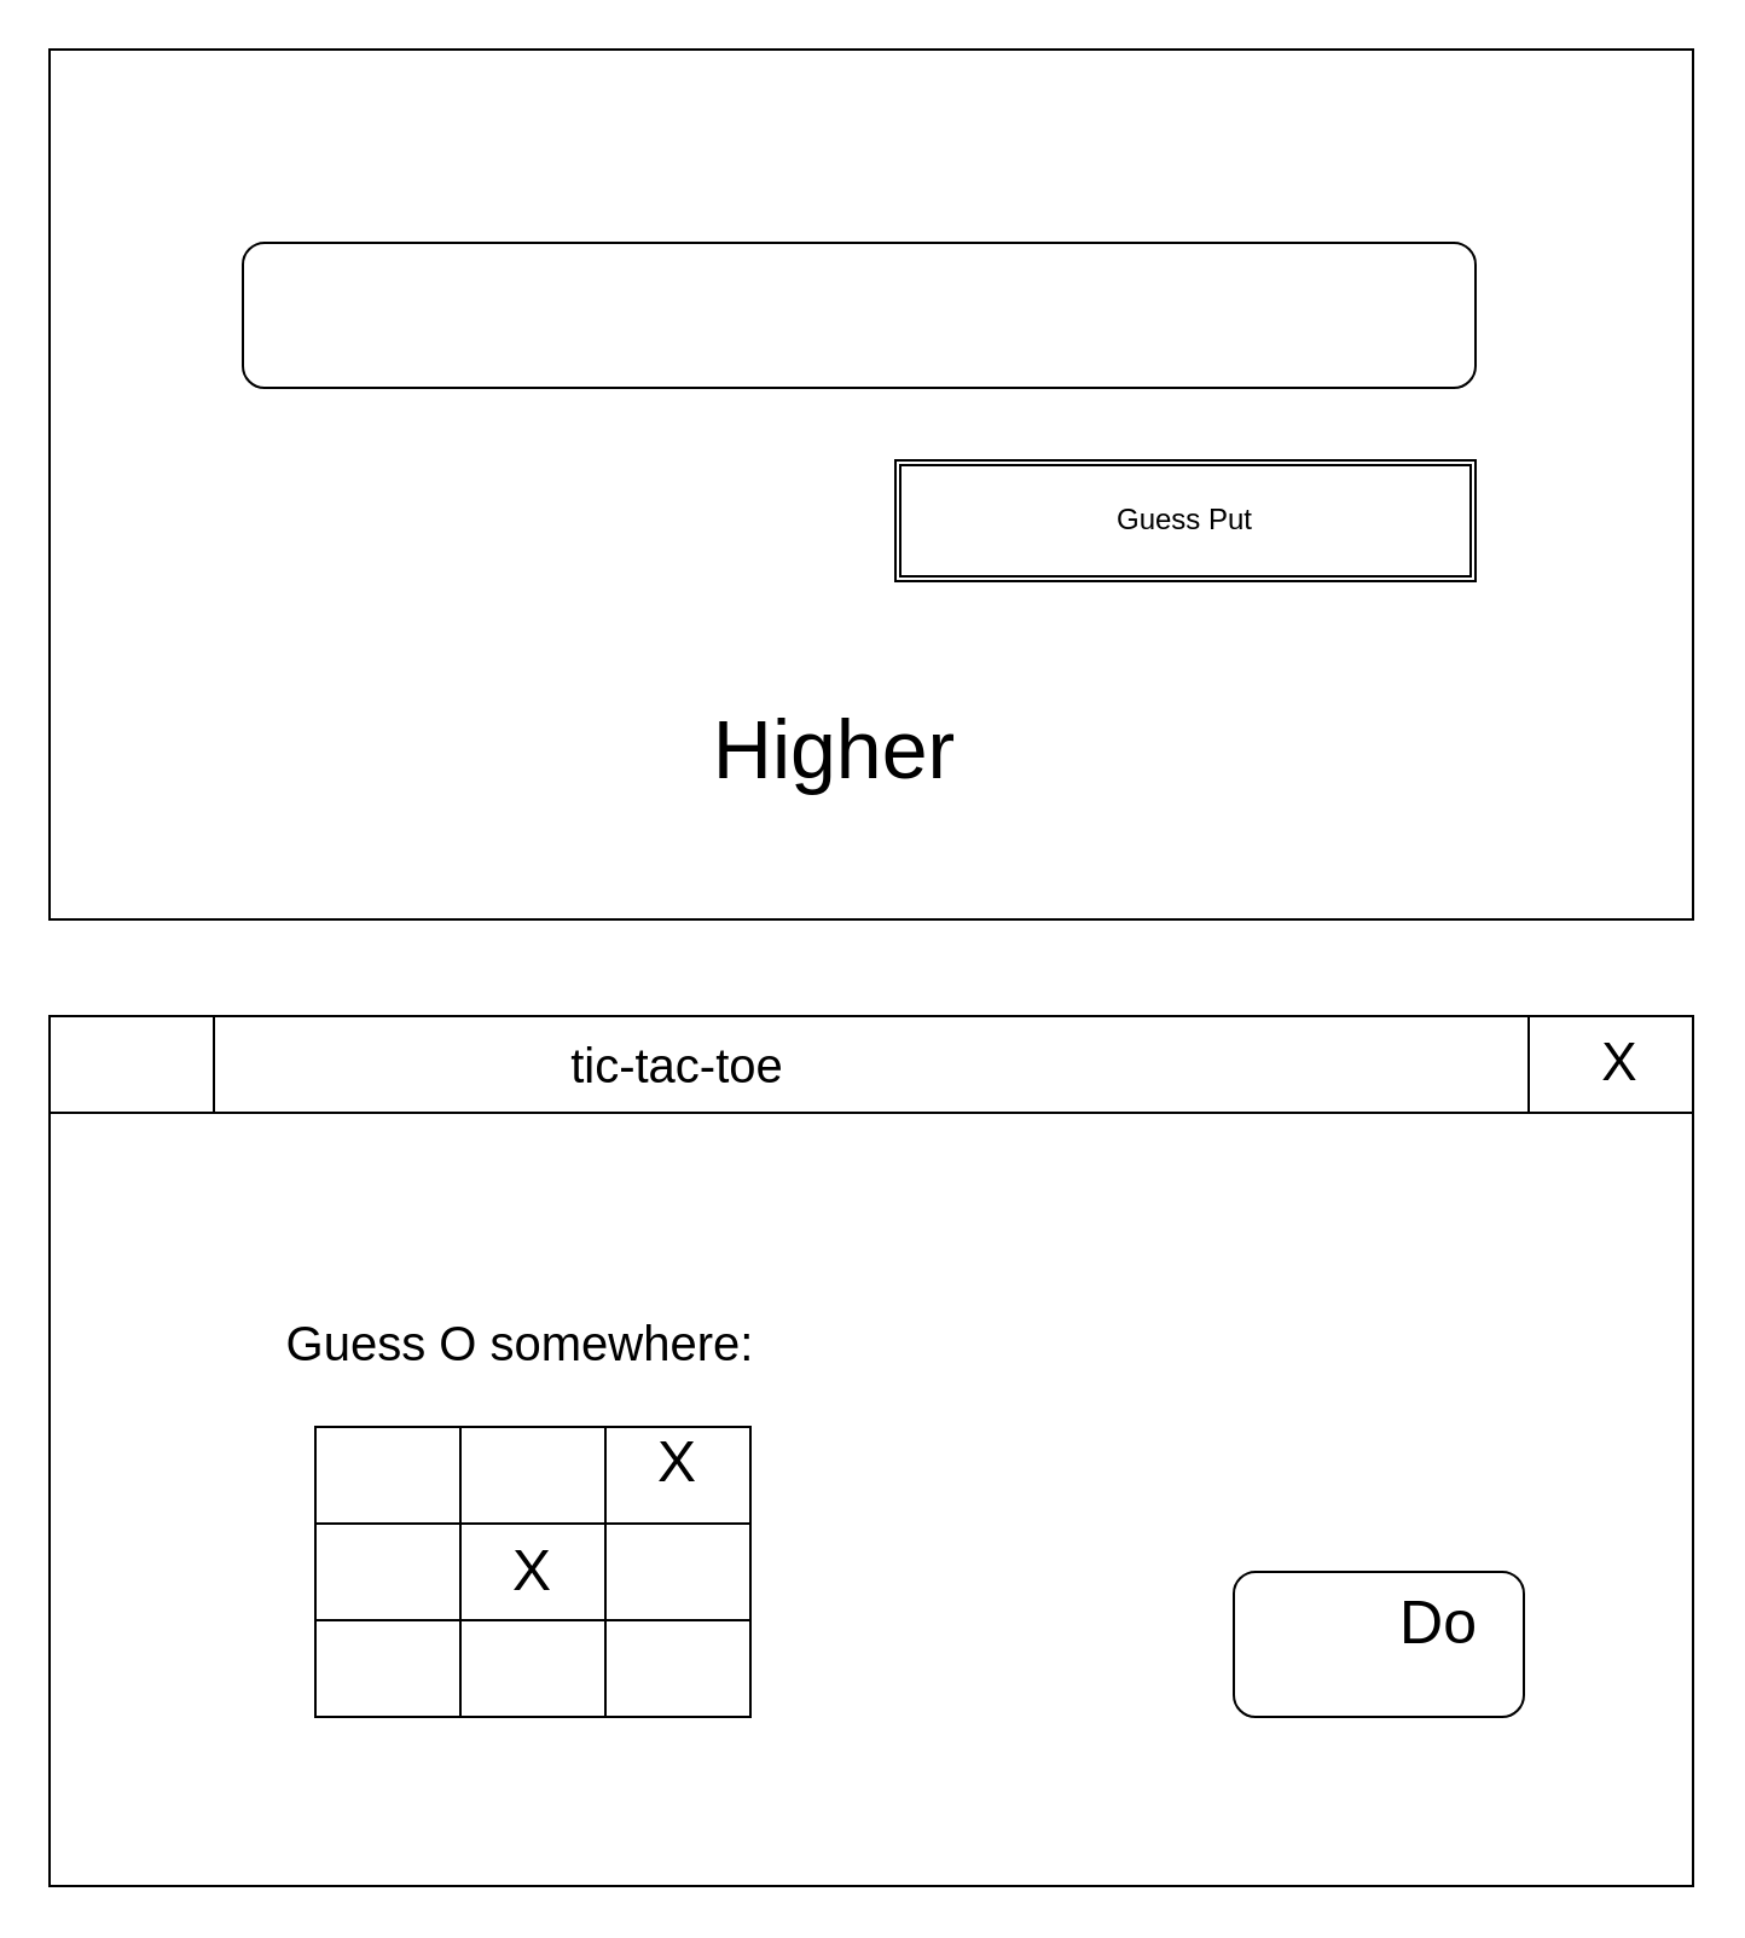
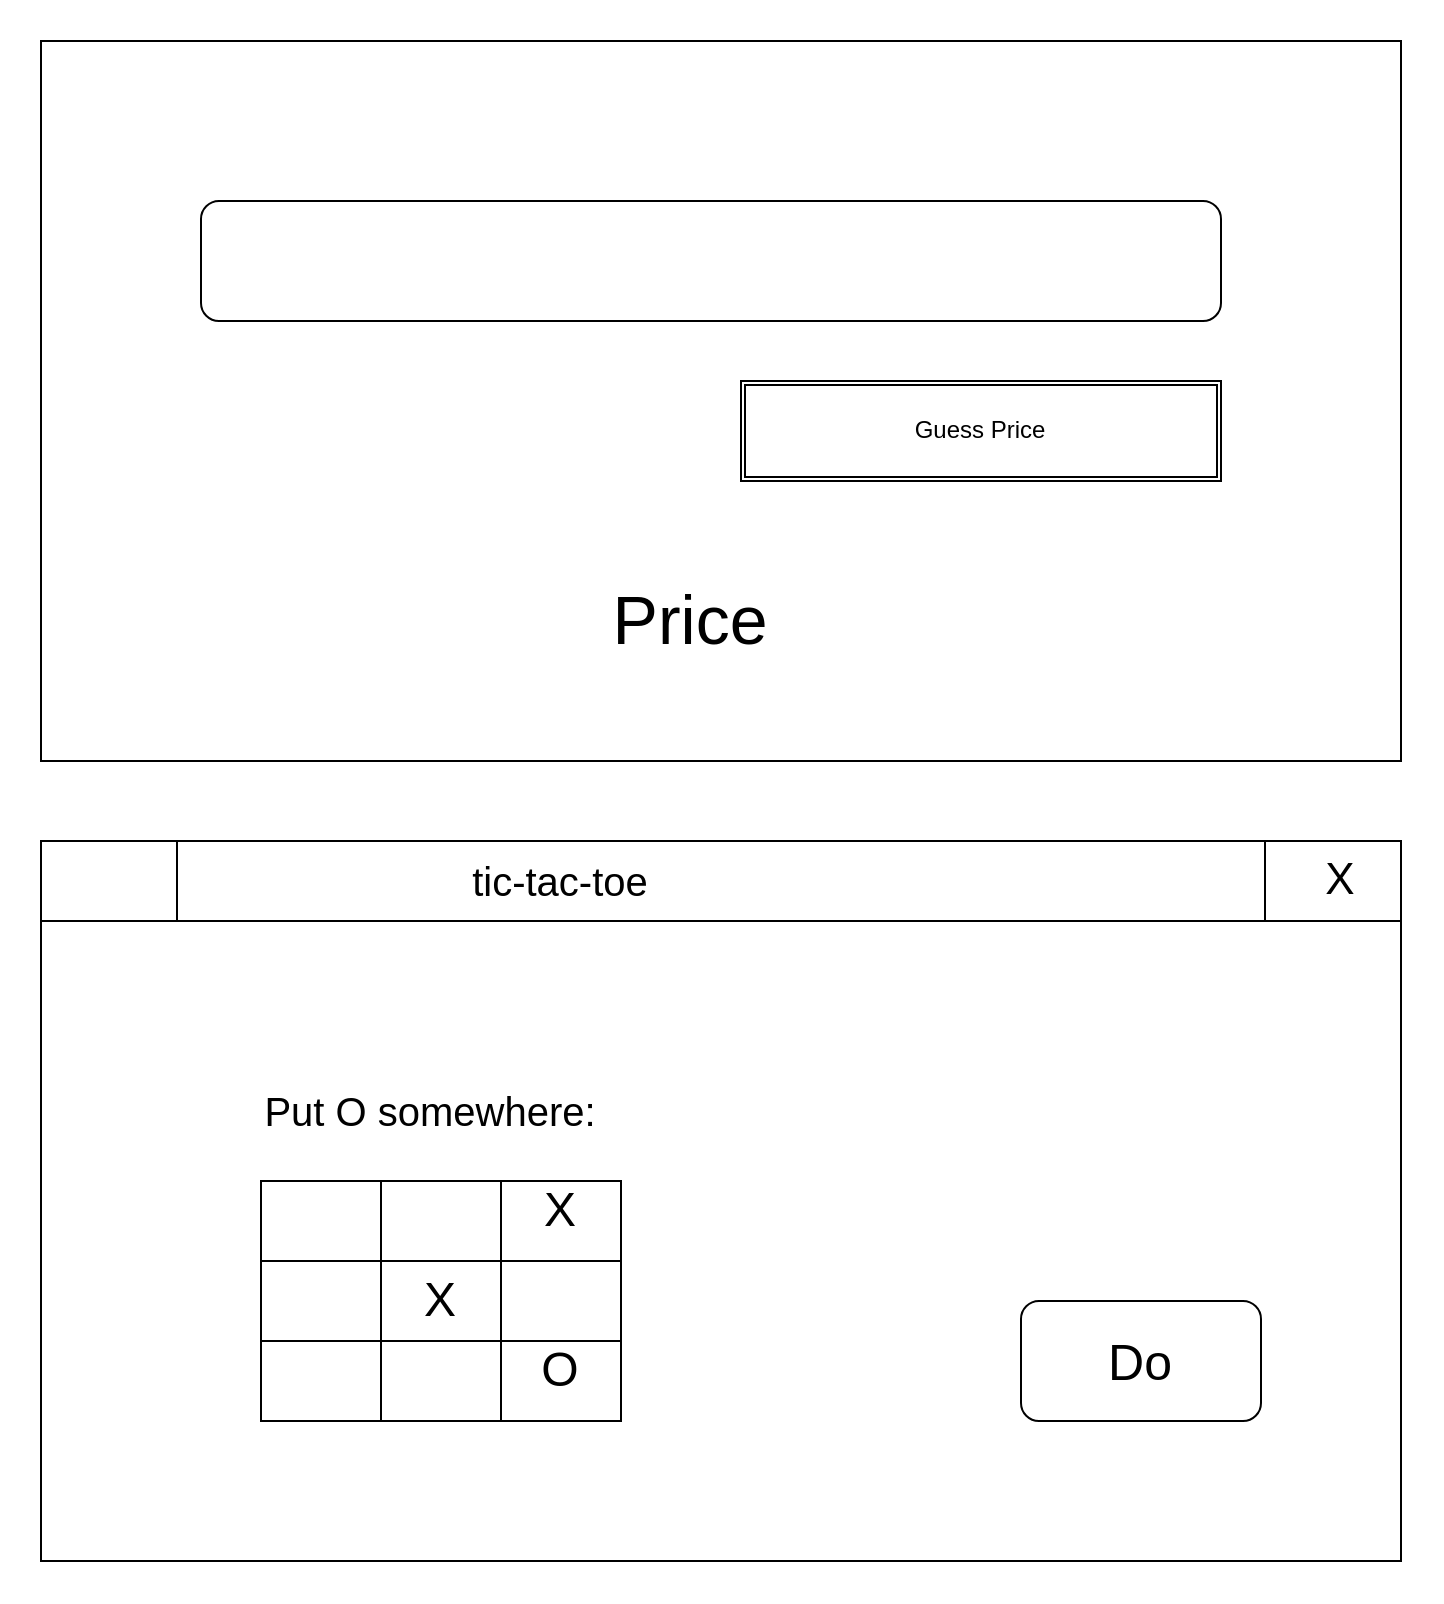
- <mxCell id="4" value="Guess Put" style="shape=ext;double=1;rounded=0;whiteSpace=wrap;html=1;" vertex="1" parent="1"><mxGeometry x="370" y="190" width="240" height="50" as="geometry" /></mxCell>
+ <mxCell id="4" value="Guess Price" style="shape=ext;double=1;rounded=0;whiteSpace=wrap;html=1;" vertex="1" parent="1"><mxGeometry x="370" y="190" width="240" height="50" as="geometry" /></mxCell>
- <mxCell id="5" value="Higher" style="text;strokeColor=none;align=center;fillColor=none;html=1;verticalAlign=middle;whiteSpace=wrap;rounded=0;strokeWidth=6;fontSize=34;" vertex="1" parent="1"><mxGeometry x="230" y="270" width="230" height="80" as="geometry" /></mxCell>
+ <mxCell id="5" value="Price" style="text;strokeColor=none;align=center;fillColor=none;html=1;verticalAlign=middle;whiteSpace=wrap;rounded=0;strokeWidth=6;fontSize=34;" vertex="1" parent="1"><mxGeometry x="230" y="270" width="230" height="80" as="geometry" /></mxCell>
- <mxCell id="28" value="Guess O somewhere:" style="text;strokeColor=none;align=center;fillColor=none;html=1;verticalAlign=middle;whiteSpace=wrap;rounded=0;fontSize=20;" vertex="1" parent="1"><mxGeometry x="70" y="540" width="290" height="30" as="geometry" /></mxCell>
+ <mxCell id="28" value="Put O somewhere:" style="text;strokeColor=none;align=center;fillColor=none;html=1;verticalAlign=middle;whiteSpace=wrap;rounded=0;fontSize=20;" vertex="1" parent="1"><mxGeometry x="70" y="540" width="290" height="30" as="geometry" /></mxCell>
- <mxCell id="24" value="Do" style="text;strokeColor=none;align=center;fillColor=none;html=1;verticalAlign=middle;whiteSpace=wrap;rounded=0;fontSize=25;" vertex="1" parent="1"><mxGeometry x="565" y="655" width="60" height="30" as="geometry" /></mxCell>
+ <mxCell id="24" value="Do" style="text;strokeColor=none;align=center;fillColor=none;html=1;verticalAlign=middle;whiteSpace=wrap;rounded=0;fontSize=25;" vertex="1" parent="1"><mxGeometry x="540" y="665" width="60" height="30" as="geometry" /></mxCell>
+ <mxCell id="25" value="O" style="text;strokeColor=none;align=center;fillColor=none;html=1;verticalAlign=middle;whiteSpace=wrap;rounded=0;fontSize=24;" vertex="1" parent="1"><mxGeometry x="250" y="670" width="60" height="30" as="geometry" /></mxCell>
